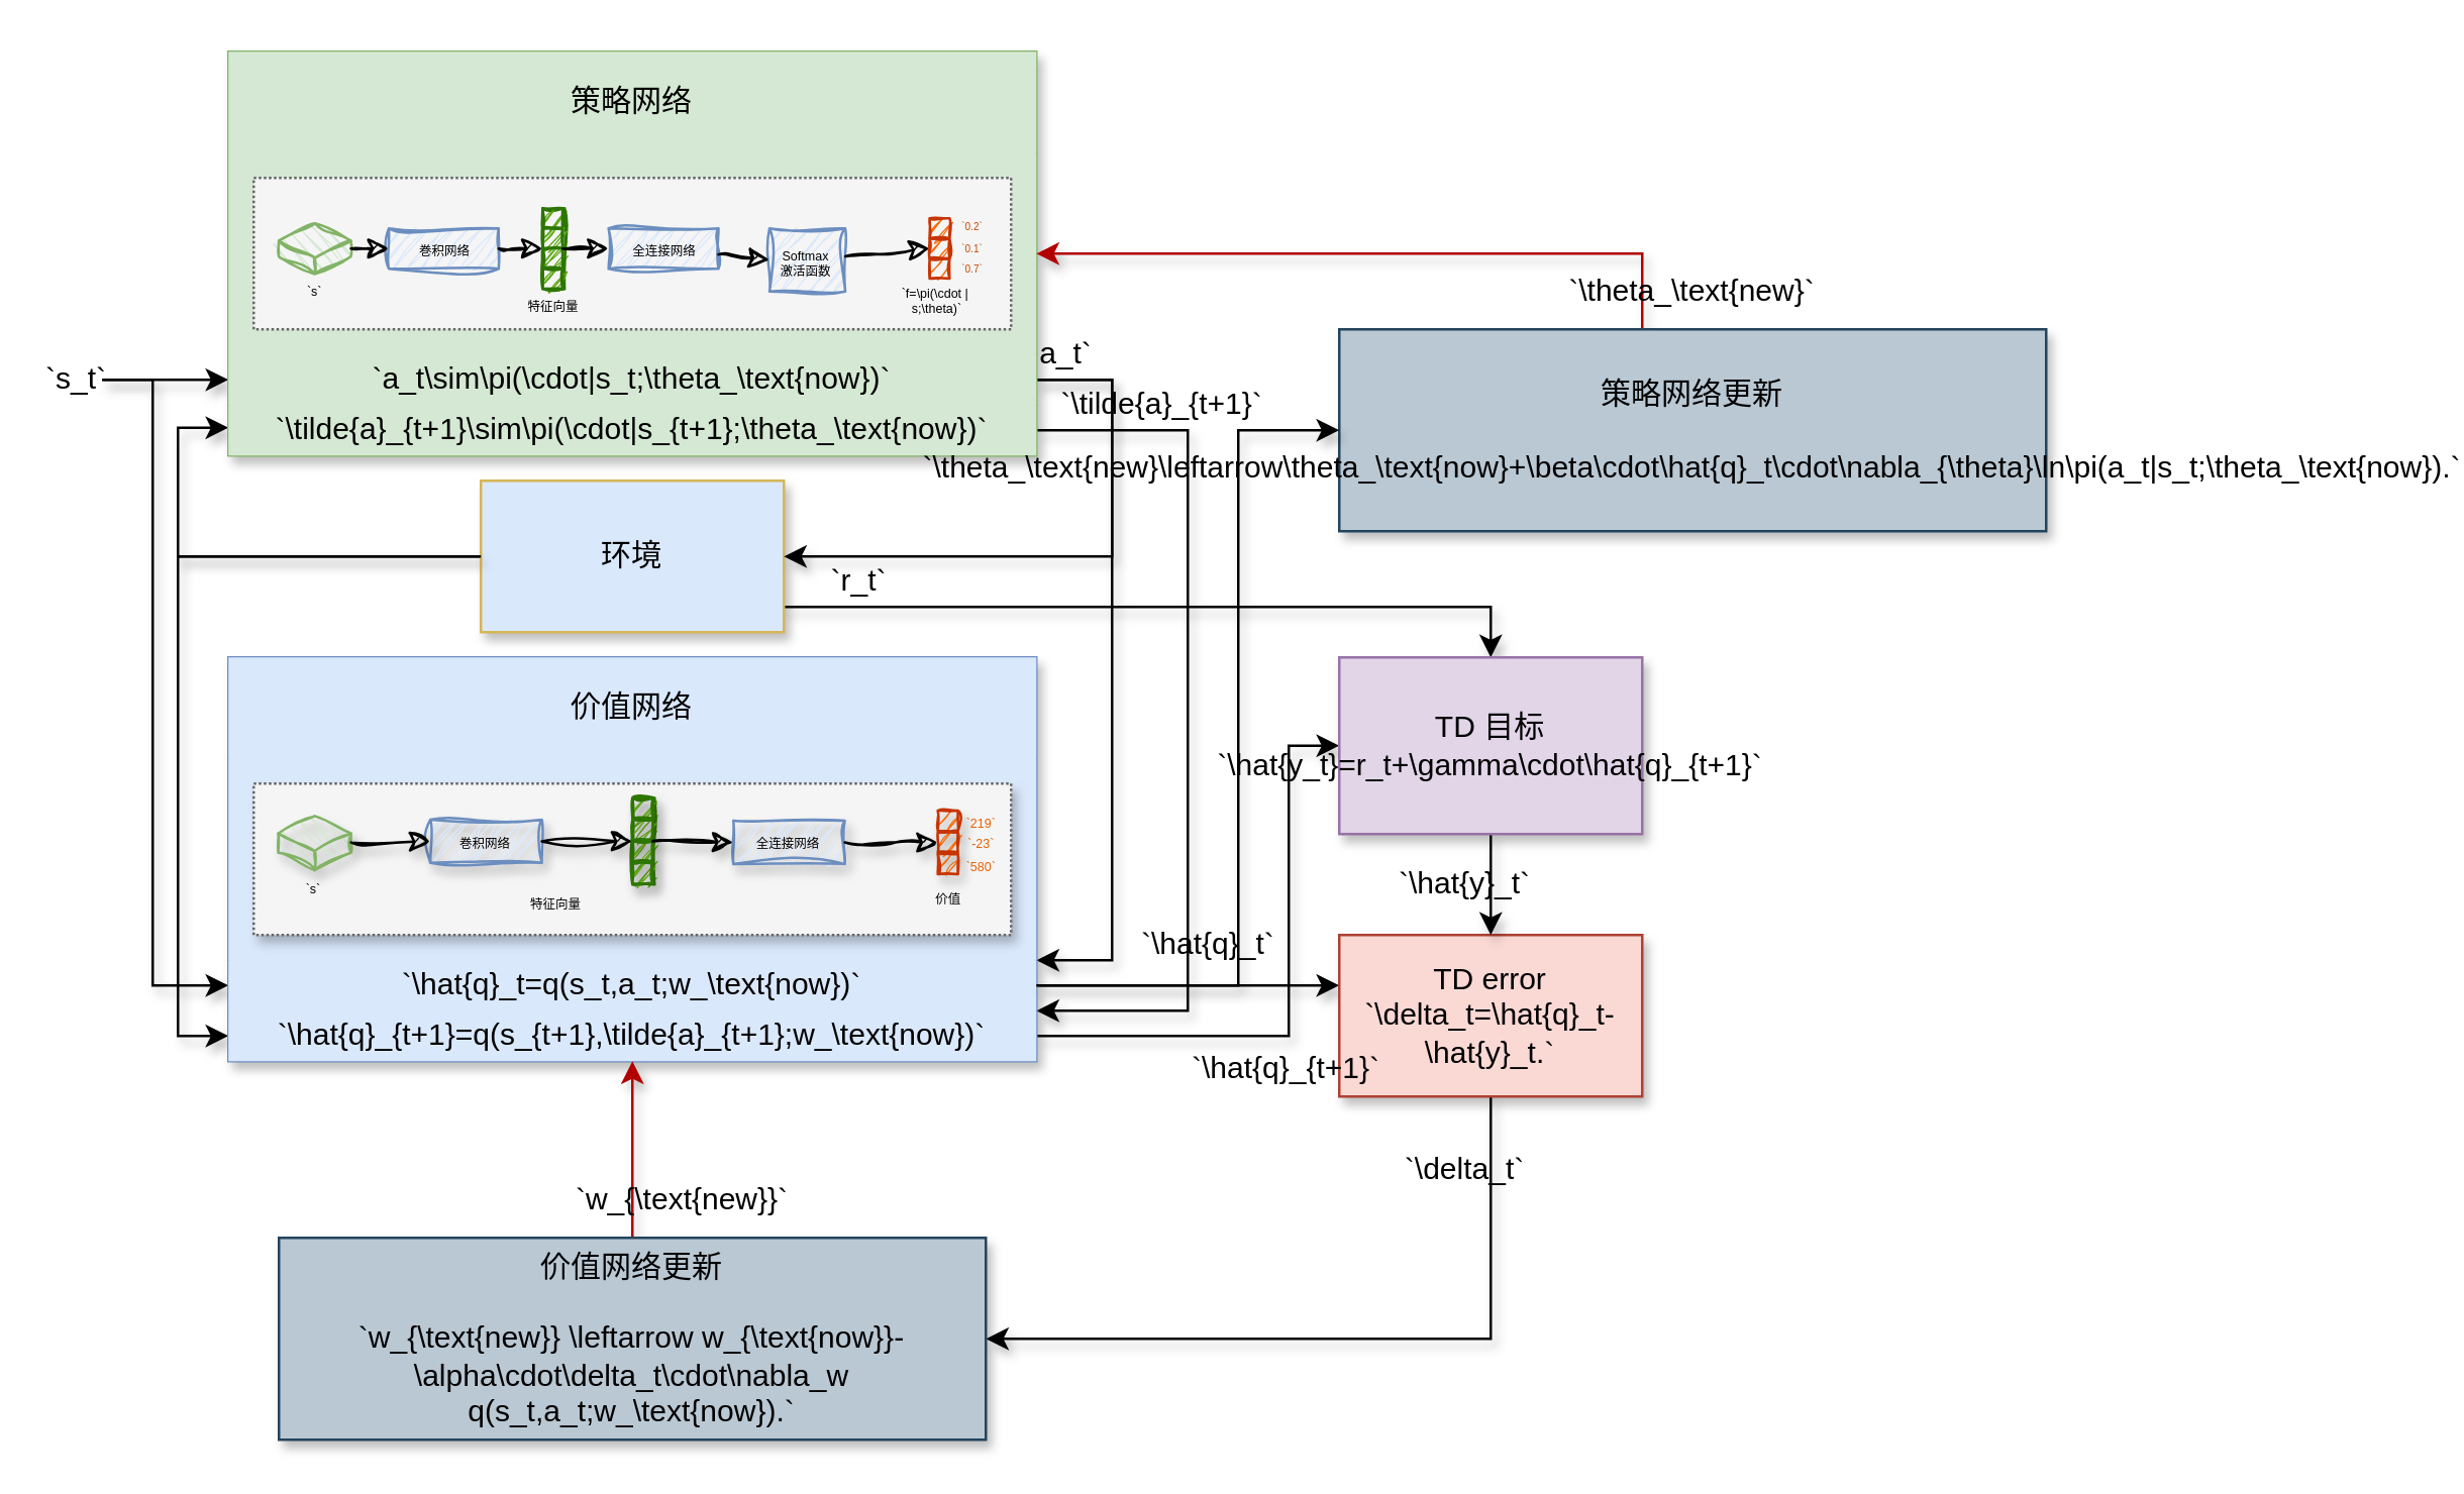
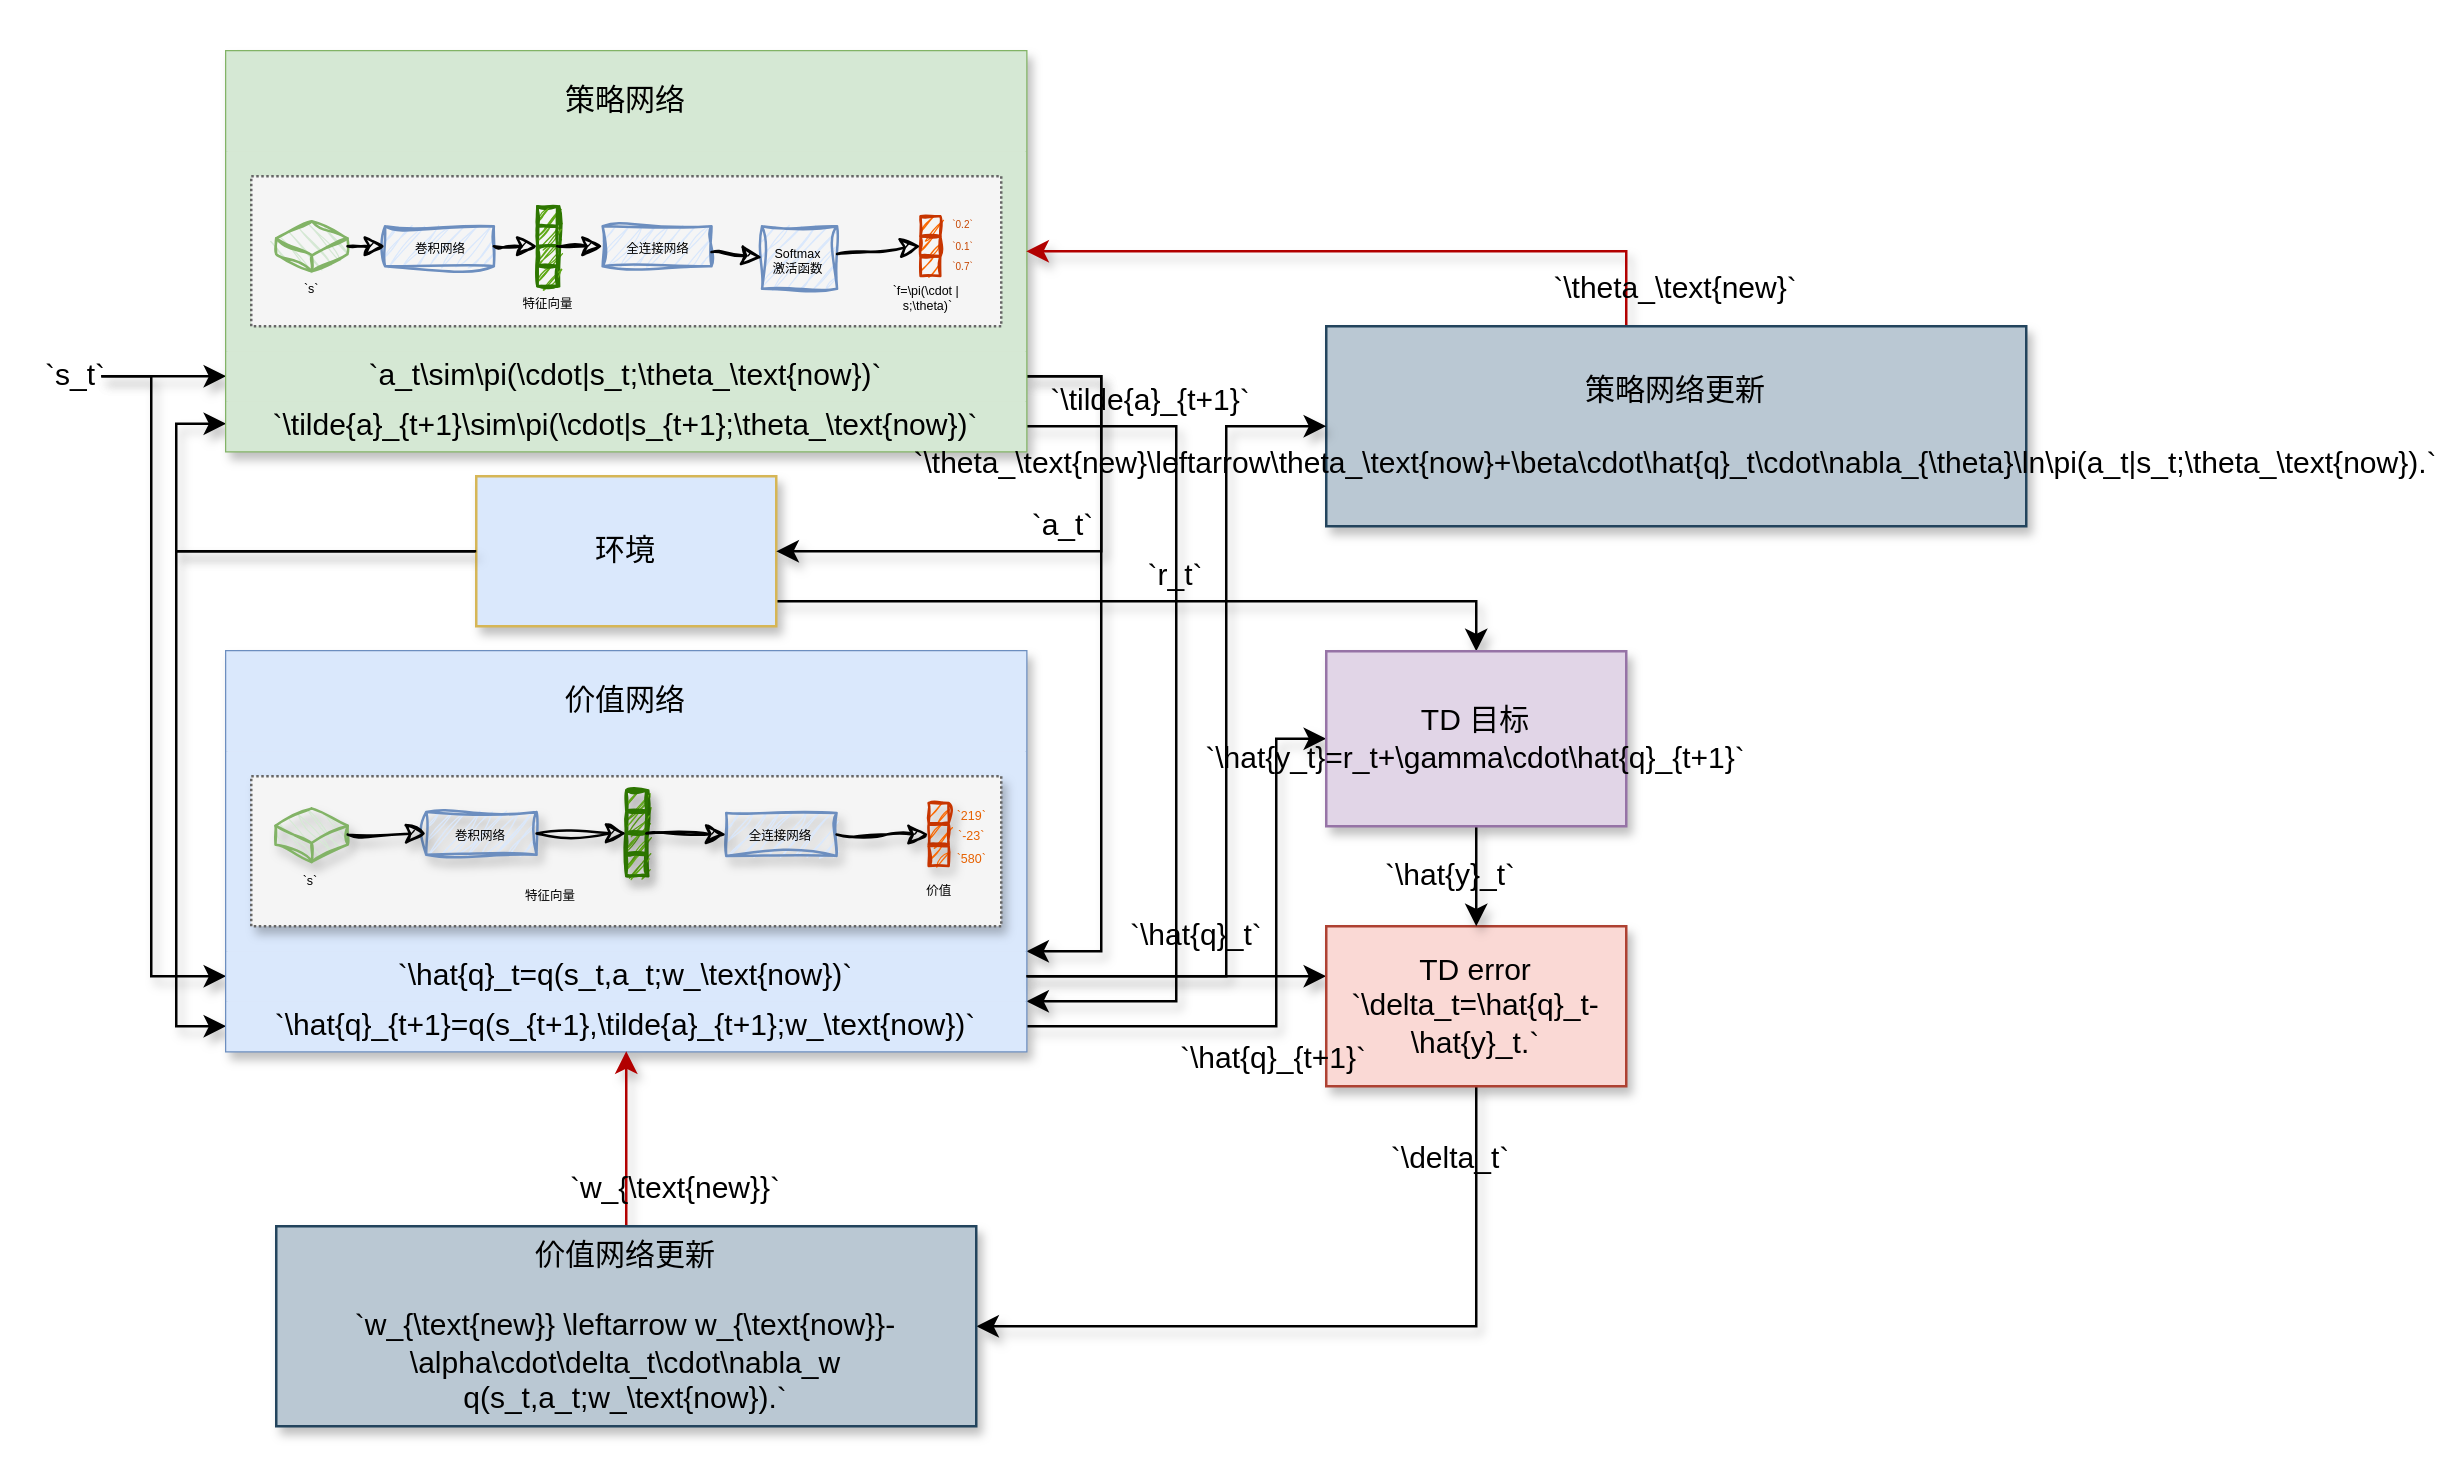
- <mxCell id="5" value="`a_t`" style="text;strokeColor=none;align=center;fillColor=none;html=1;verticalAlign=middle;whiteSpace=wrap;rounded=0;" parent="1" vertex="1"><mxGeometry x="410" y="130" width="20" height="20" as="geometry" /></mxCell>
+ <mxCell id="5" value="`a_t`" style="text;strokeColor=none;align=center;fillColor=none;html=1;verticalAlign=middle;whiteSpace=wrap;rounded=0;" parent="1" vertex="1"><mxGeometry x="415" y="200" width="20" height="20" as="geometry" /></mxCell>
- <mxCell id="98" value="`r_t`" style="text;strokeColor=none;align=center;fillColor=none;html=1;verticalAlign=middle;whiteSpace=wrap;rounded=0;" parent="1" vertex="1"><mxGeometry x="330" y="220" width="20" height="20" as="geometry" /></mxCell>
+ <mxCell id="98" value="`r_t`" style="text;strokeColor=none;align=center;fillColor=none;html=1;verticalAlign=middle;whiteSpace=wrap;rounded=0;" parent="1" vertex="1"><mxGeometry x="460" y="220" width="20" height="20" as="geometry" /></mxCell>
